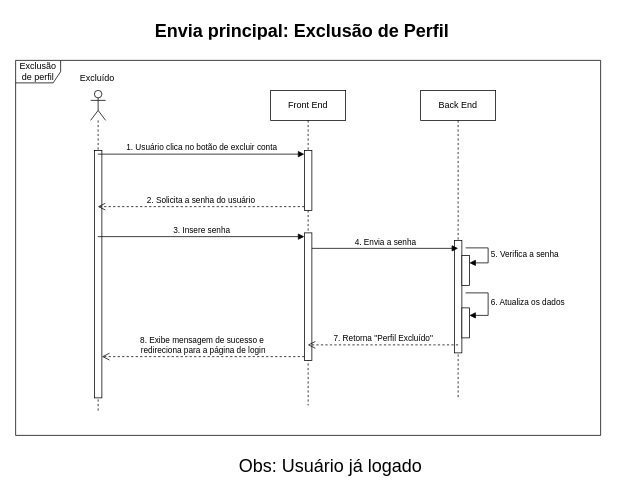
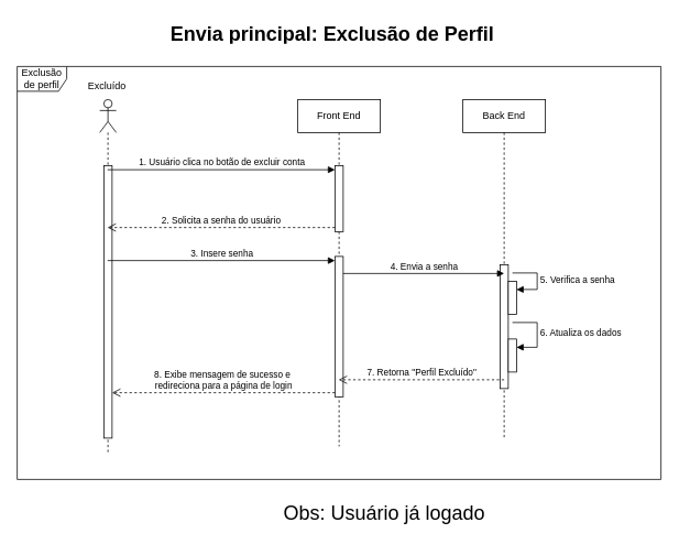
- <mxCell id="23" value="Obs: Usuário já logado" style="text;strokeColor=none;fillColor=none;spacingLeft=4;spacingRight=4;overflow=hidden;rotatable=0;points=[[0,0.5],[1,0.5]];portConstraint=eastwest;fontSize=24;whiteSpace=wrap;html=1;fontStyle=0;align=center;" vertex="1" parent="1"><mxGeometry x="310" y="600" width="260" height="50" as="geometry" /></mxCell>
+ <mxCell id="23" value="Obs: Usuário já logado" style="text;strokeColor=none;fillColor=none;spacingLeft=4;spacingRight=4;overflow=hidden;rotatable=0;points=[[0,0.5],[1,0.5]];portConstraint=eastwest;fontSize=24;whiteSpace=wrap;html=1;fontStyle=0;align=center;" vertex="1" parent="1"><mxGeometry x="335" y="600" width="260" height="50" as="geometry" /></mxCell>
